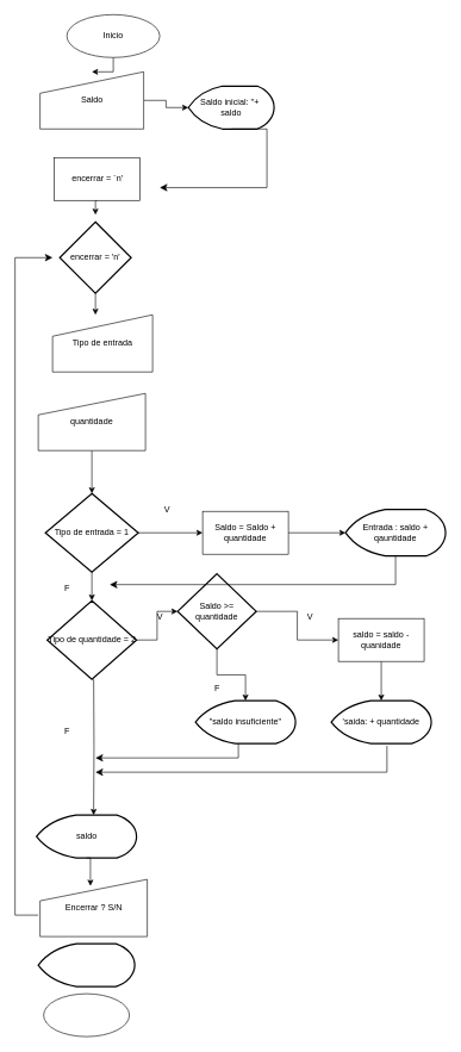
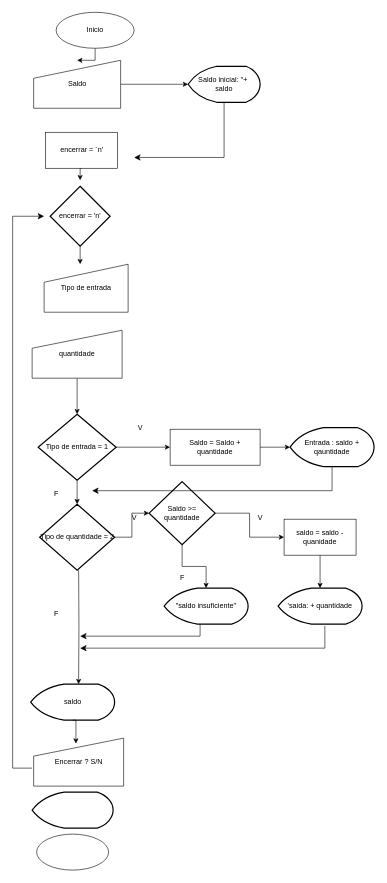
- <mxCell id="25" value="Saldo inicial: ''+&amp;nbsp;&lt;div&gt;saldo&lt;/div&gt;" style="strokeWidth=2;html=1;shape=mxgraph.flowchart.display;whiteSpace=wrap;" vertex="1" parent="1"><mxGeometry x="263" y="120" width="120" height="60" as="geometry" /></mxCell>
+ <mxCell id="25" value="Saldo inicial: ''+&amp;nbsp;&lt;div&gt;saldo&lt;/div&gt;" style="strokeWidth=2;html=1;shape=mxgraph.flowchart.display;whiteSpace=wrap;" vertex="1" parent="1"><mxGeometry x="313" y="110" width="120" height="60" as="geometry" /></mxCell>
- <mxCell id="21" value="Saldo = Saldo + quantidade" style="rounded=0;whiteSpace=wrap;html=1;" vertex="1" parent="1"><mxGeometry x="283" y="715" width="120" height="60" as="geometry" /></mxCell>
+ <mxCell id="21" value="Saldo = Saldo + quantidade" style="rounded=0;whiteSpace=wrap;html=1;" vertex="1" parent="1"><mxGeometry x="283" y="715" width="150" height="60" as="geometry" /></mxCell>
